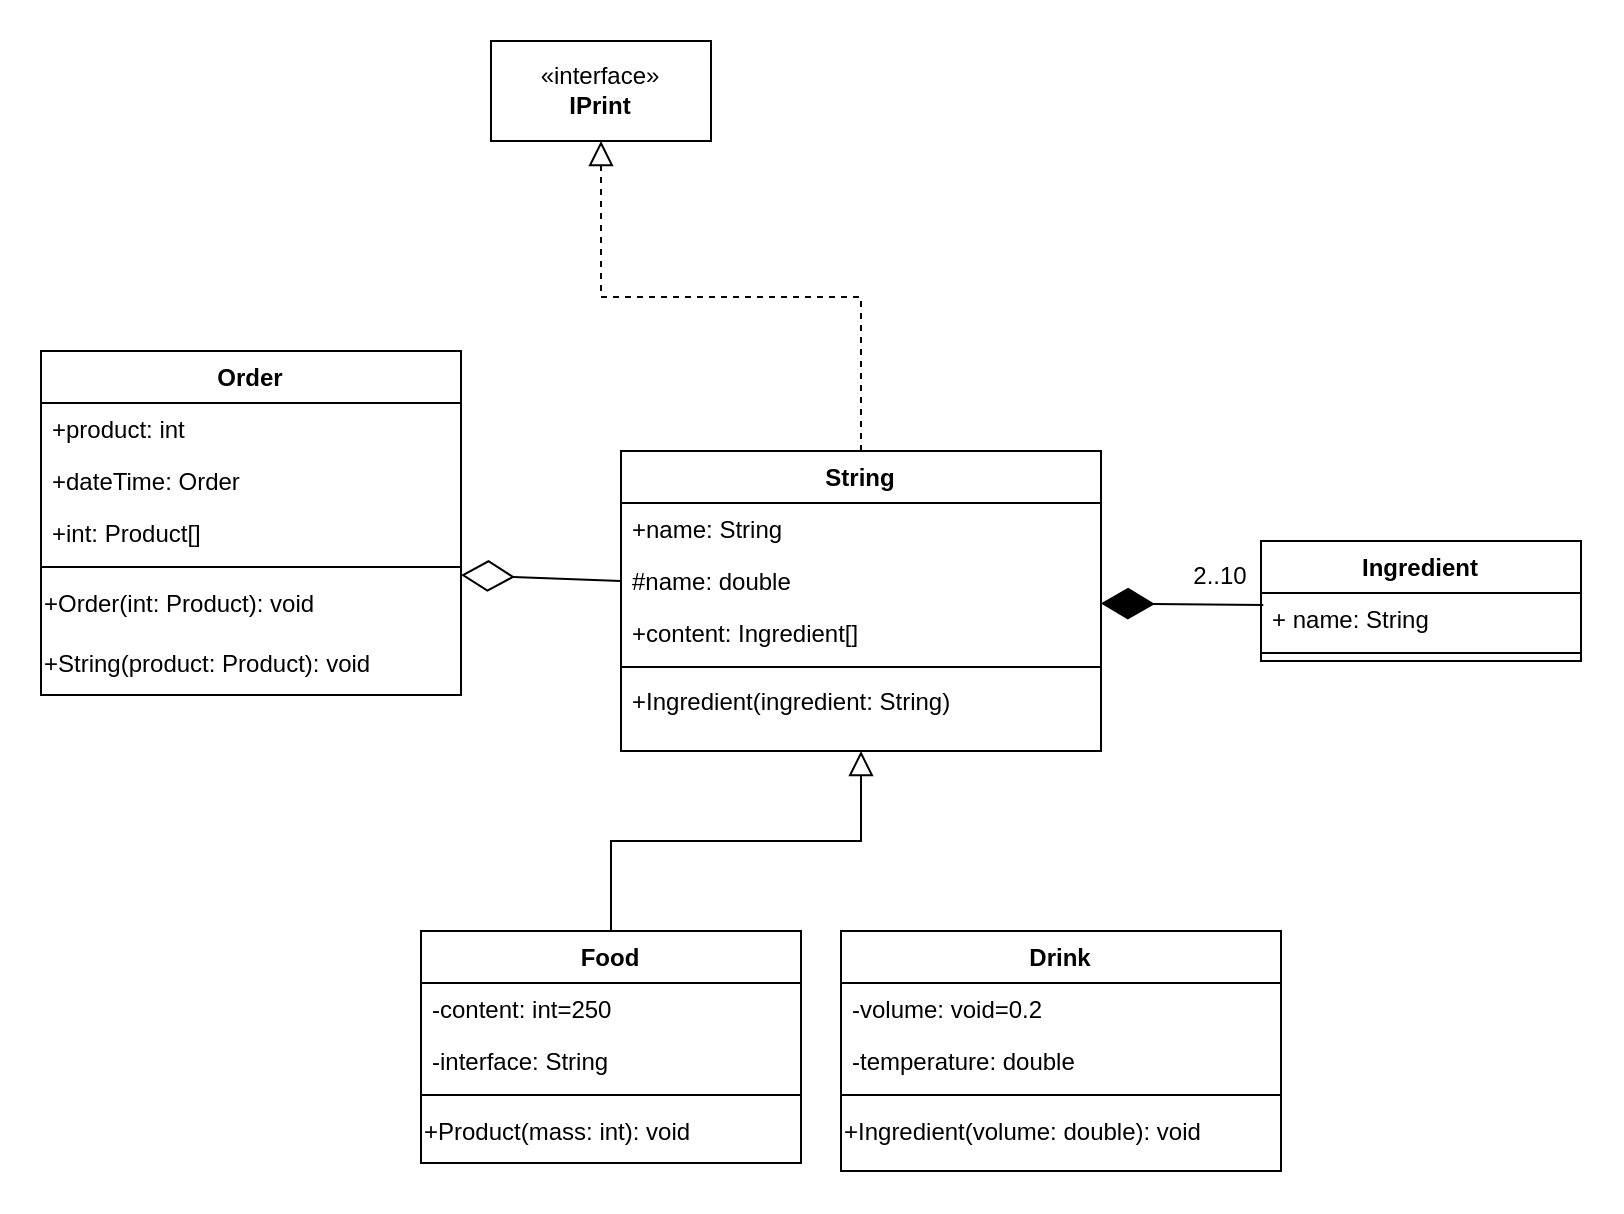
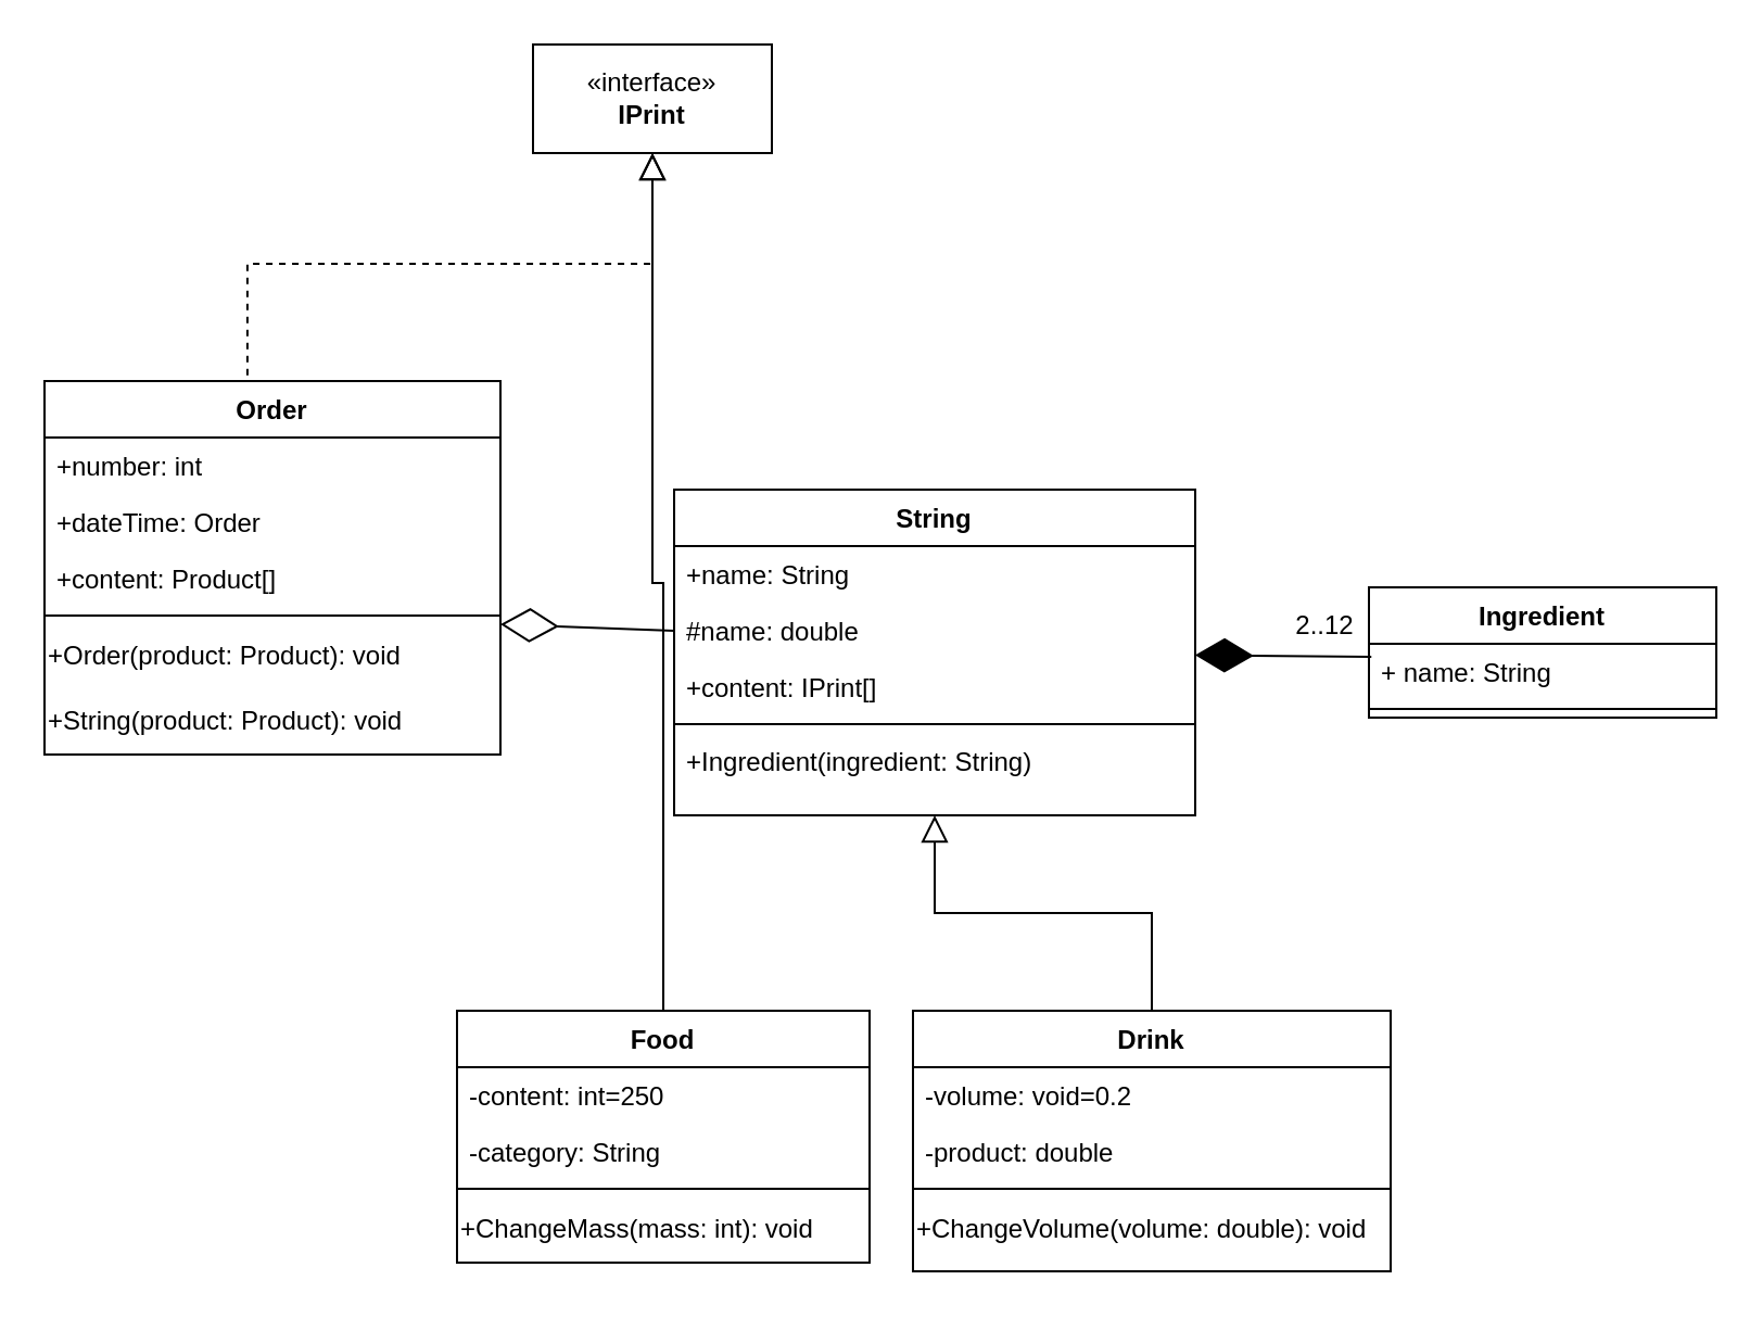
+ <mxCell id="34" value="" style="endArrow=block;endSize=10;endFill=0;shadow=0;strokeWidth=1;rounded=0;edgeStyle=elbowEdgeStyle;elbow=vertical;entryX=0.5;entryY=1;entryDx=0;entryDy=0;exitX=0.445;exitY=-0.015;exitDx=0;exitDy=0;exitPerimeter=0;dashed=1;" edge="1" parent="1" source="20" target="32"><mxGeometry width="160" relative="1" as="geometry"><mxPoint x="440" y="235" as="sourcePoint" /><mxPoint x="335" y="75" as="targetPoint" /></mxGeometry></mxCell>
- <mxCell id="33" value="" style="endArrow=block;endSize=10;endFill=0;shadow=0;strokeWidth=1;rounded=0;edgeStyle=elbowEdgeStyle;elbow=vertical;entryX=0.5;entryY=1;entryDx=0;entryDy=0;dashed=1;" edge="1" parent="1" source="2" target="32"><mxGeometry width="160" relative="1" as="geometry"><mxPoint x="315" y="475" as="sourcePoint" /><mxPoint x="440" y="385" as="targetPoint" /></mxGeometry></mxCell>
- <mxCell id="21" value="+product: int" style="text;align=left;verticalAlign=top;spacingLeft=4;spacingRight=4;overflow=hidden;rotatable=0;points=[[0,0.5],[1,0.5]];portConstraint=eastwest;" vertex="1" parent="20"><mxGeometry y="26" width="210" height="26" as="geometry" /></mxCell>
+ <mxCell id="21" value="+number: int" style="text;align=left;verticalAlign=top;spacingLeft=4;spacingRight=4;overflow=hidden;rotatable=0;points=[[0,0.5],[1,0.5]];portConstraint=eastwest;" vertex="1" parent="20"><mxGeometry y="26" width="210" height="26" as="geometry" /></mxCell>
- <mxCell id="23" value="+int: Product[]" style="text;align=left;verticalAlign=top;spacingLeft=4;spacingRight=4;overflow=hidden;rotatable=0;points=[[0,0.5],[1,0.5]];portConstraint=eastwest;" vertex="1" parent="20"><mxGeometry y="78" width="210" height="26" as="geometry" /></mxCell>
+ <mxCell id="23" value="+content: Product[]" style="text;align=left;verticalAlign=top;spacingLeft=4;spacingRight=4;overflow=hidden;rotatable=0;points=[[0,0.5],[1,0.5]];portConstraint=eastwest;" vertex="1" parent="20"><mxGeometry y="78" width="210" height="26" as="geometry" /></mxCell>
- <mxCell id="31" value="2..10" style="text;html=1;strokeColor=none;fillColor=none;align=center;verticalAlign=middle;whiteSpace=wrap;rounded=0;" vertex="1" parent="1"><mxGeometry x="580" y="273" width="60" height="30" as="geometry" /></mxCell>
+ <mxCell id="31" value="2..12" style="text;html=1;strokeColor=none;fillColor=none;align=center;verticalAlign=middle;whiteSpace=wrap;rounded=0;" vertex="1" parent="1"><mxGeometry x="580" y="273" width="60" height="30" as="geometry" /></mxCell>
- <mxCell id="25" value="+Order(int: Product): void" style="text;html=1;strokeColor=none;fillColor=none;align=left;verticalAlign=middle;whiteSpace=wrap;rounded=0;" vertex="1" parent="20"><mxGeometry y="112" width="210" height="30" as="geometry" /></mxCell>
+ <mxCell id="25" value="+Order(product: Product): void" style="text;html=1;strokeColor=none;fillColor=none;align=left;verticalAlign=middle;whiteSpace=wrap;rounded=0;" vertex="1" parent="20"><mxGeometry y="112" width="210" height="30" as="geometry" /></mxCell>
- <mxCell id="5" value="+content: Ingredient[]" style="text;align=left;verticalAlign=top;spacingLeft=4;spacingRight=4;overflow=hidden;rotatable=0;points=[[0,0.5],[1,0.5]];portConstraint=eastwest;" vertex="1" parent="2"><mxGeometry y="78" width="240" height="26" as="geometry" /></mxCell>
+ <mxCell id="5" value="+content: IPrint[]" style="text;align=left;verticalAlign=top;spacingLeft=4;spacingRight=4;overflow=hidden;rotatable=0;points=[[0,0.5],[1,0.5]];portConstraint=eastwest;" vertex="1" parent="2"><mxGeometry y="78" width="240" height="26" as="geometry" /></mxCell>
- <mxCell id="13" value="" style="endArrow=block;endSize=10;endFill=0;shadow=0;strokeWidth=1;rounded=0;edgeStyle=elbowEdgeStyle;elbow=vertical;" parent="1" source="8" target="2" edge="1"><mxGeometry width="160" relative="1" as="geometry"><mxPoint x="290" y="308" as="sourcePoint" /><mxPoint x="290" y="308" as="targetPoint" /></mxGeometry></mxCell>
+ <mxCell id="13" value="" style="endArrow=block;endSize=10;endFill=0;shadow=0;strokeWidth=1;rounded=0;edgeStyle=elbowEdgeStyle;elbow=vertical;" parent="1" source="8" target="32" edge="1"><mxGeometry width="160" relative="1" as="geometry"><mxPoint x="290" y="308" as="sourcePoint" /><mxPoint x="290" y="308" as="targetPoint" /></mxGeometry></mxCell>
+ <mxCell id="19" value="" style="endArrow=block;endSize=10;endFill=0;shadow=0;strokeWidth=1;rounded=0;edgeStyle=elbowEdgeStyle;elbow=vertical;" parent="1" source="14" target="2" edge="1"><mxGeometry width="160" relative="1" as="geometry"><mxPoint x="300" y="478" as="sourcePoint" /><mxPoint x="400" y="376" as="targetPoint" /></mxGeometry></mxCell>
- <mxCell id="10" value="-interface: String" style="text;align=left;verticalAlign=top;spacingLeft=4;spacingRight=4;overflow=hidden;rotatable=0;points=[[0,0.5],[1,0.5]];portConstraint=eastwest;rounded=0;shadow=0;html=0;" parent="8" vertex="1"><mxGeometry y="52" width="190" height="26" as="geometry" /></mxCell>
+ <mxCell id="10" value="-category: String" style="text;align=left;verticalAlign=top;spacingLeft=4;spacingRight=4;overflow=hidden;rotatable=0;points=[[0,0.5],[1,0.5]];portConstraint=eastwest;rounded=0;shadow=0;html=0;" parent="8" vertex="1"><mxGeometry y="52" width="190" height="26" as="geometry" /></mxCell>
- <mxCell id="16" value="-temperature: double" style="text;align=left;verticalAlign=top;spacingLeft=4;spacingRight=4;overflow=hidden;rotatable=0;points=[[0,0.5],[1,0.5]];portConstraint=eastwest;" vertex="1" parent="14"><mxGeometry y="52" width="220" height="26" as="geometry" /></mxCell>
+ <mxCell id="16" value="-product: double" style="text;align=left;verticalAlign=top;spacingLeft=4;spacingRight=4;overflow=hidden;rotatable=0;points=[[0,0.5],[1,0.5]];portConstraint=eastwest;" vertex="1" parent="14"><mxGeometry y="52" width="220" height="26" as="geometry" /></mxCell>
- <mxCell id="12" value="+Product(mass: int): void" style="text;html=1;align=left;verticalAlign=middle;resizable=0;points=[];autosize=1;strokeColor=none;fillColor=none;" vertex="1" parent="8"><mxGeometry y="86" width="190" height="30" as="geometry" /></mxCell>
+ <mxCell id="12" value="+ChangeMass(mass: int): void" style="text;html=1;align=left;verticalAlign=middle;resizable=0;points=[];autosize=1;strokeColor=none;fillColor=none;" vertex="1" parent="8"><mxGeometry y="86" width="190" height="30" as="geometry" /></mxCell>
- <mxCell id="18" value="+Ingredient(volume: double): void" style="text;html=1;strokeColor=none;fillColor=none;align=left;verticalAlign=middle;whiteSpace=wrap;rounded=0;" vertex="1" parent="14"><mxGeometry y="86" width="220" height="30" as="geometry" /></mxCell>
+ <mxCell id="18" value="+ChangeVolume(volume: double): void" style="text;html=1;strokeColor=none;fillColor=none;align=left;verticalAlign=middle;whiteSpace=wrap;rounded=0;" vertex="1" parent="14"><mxGeometry y="86" width="220" height="30" as="geometry" /></mxCell>
